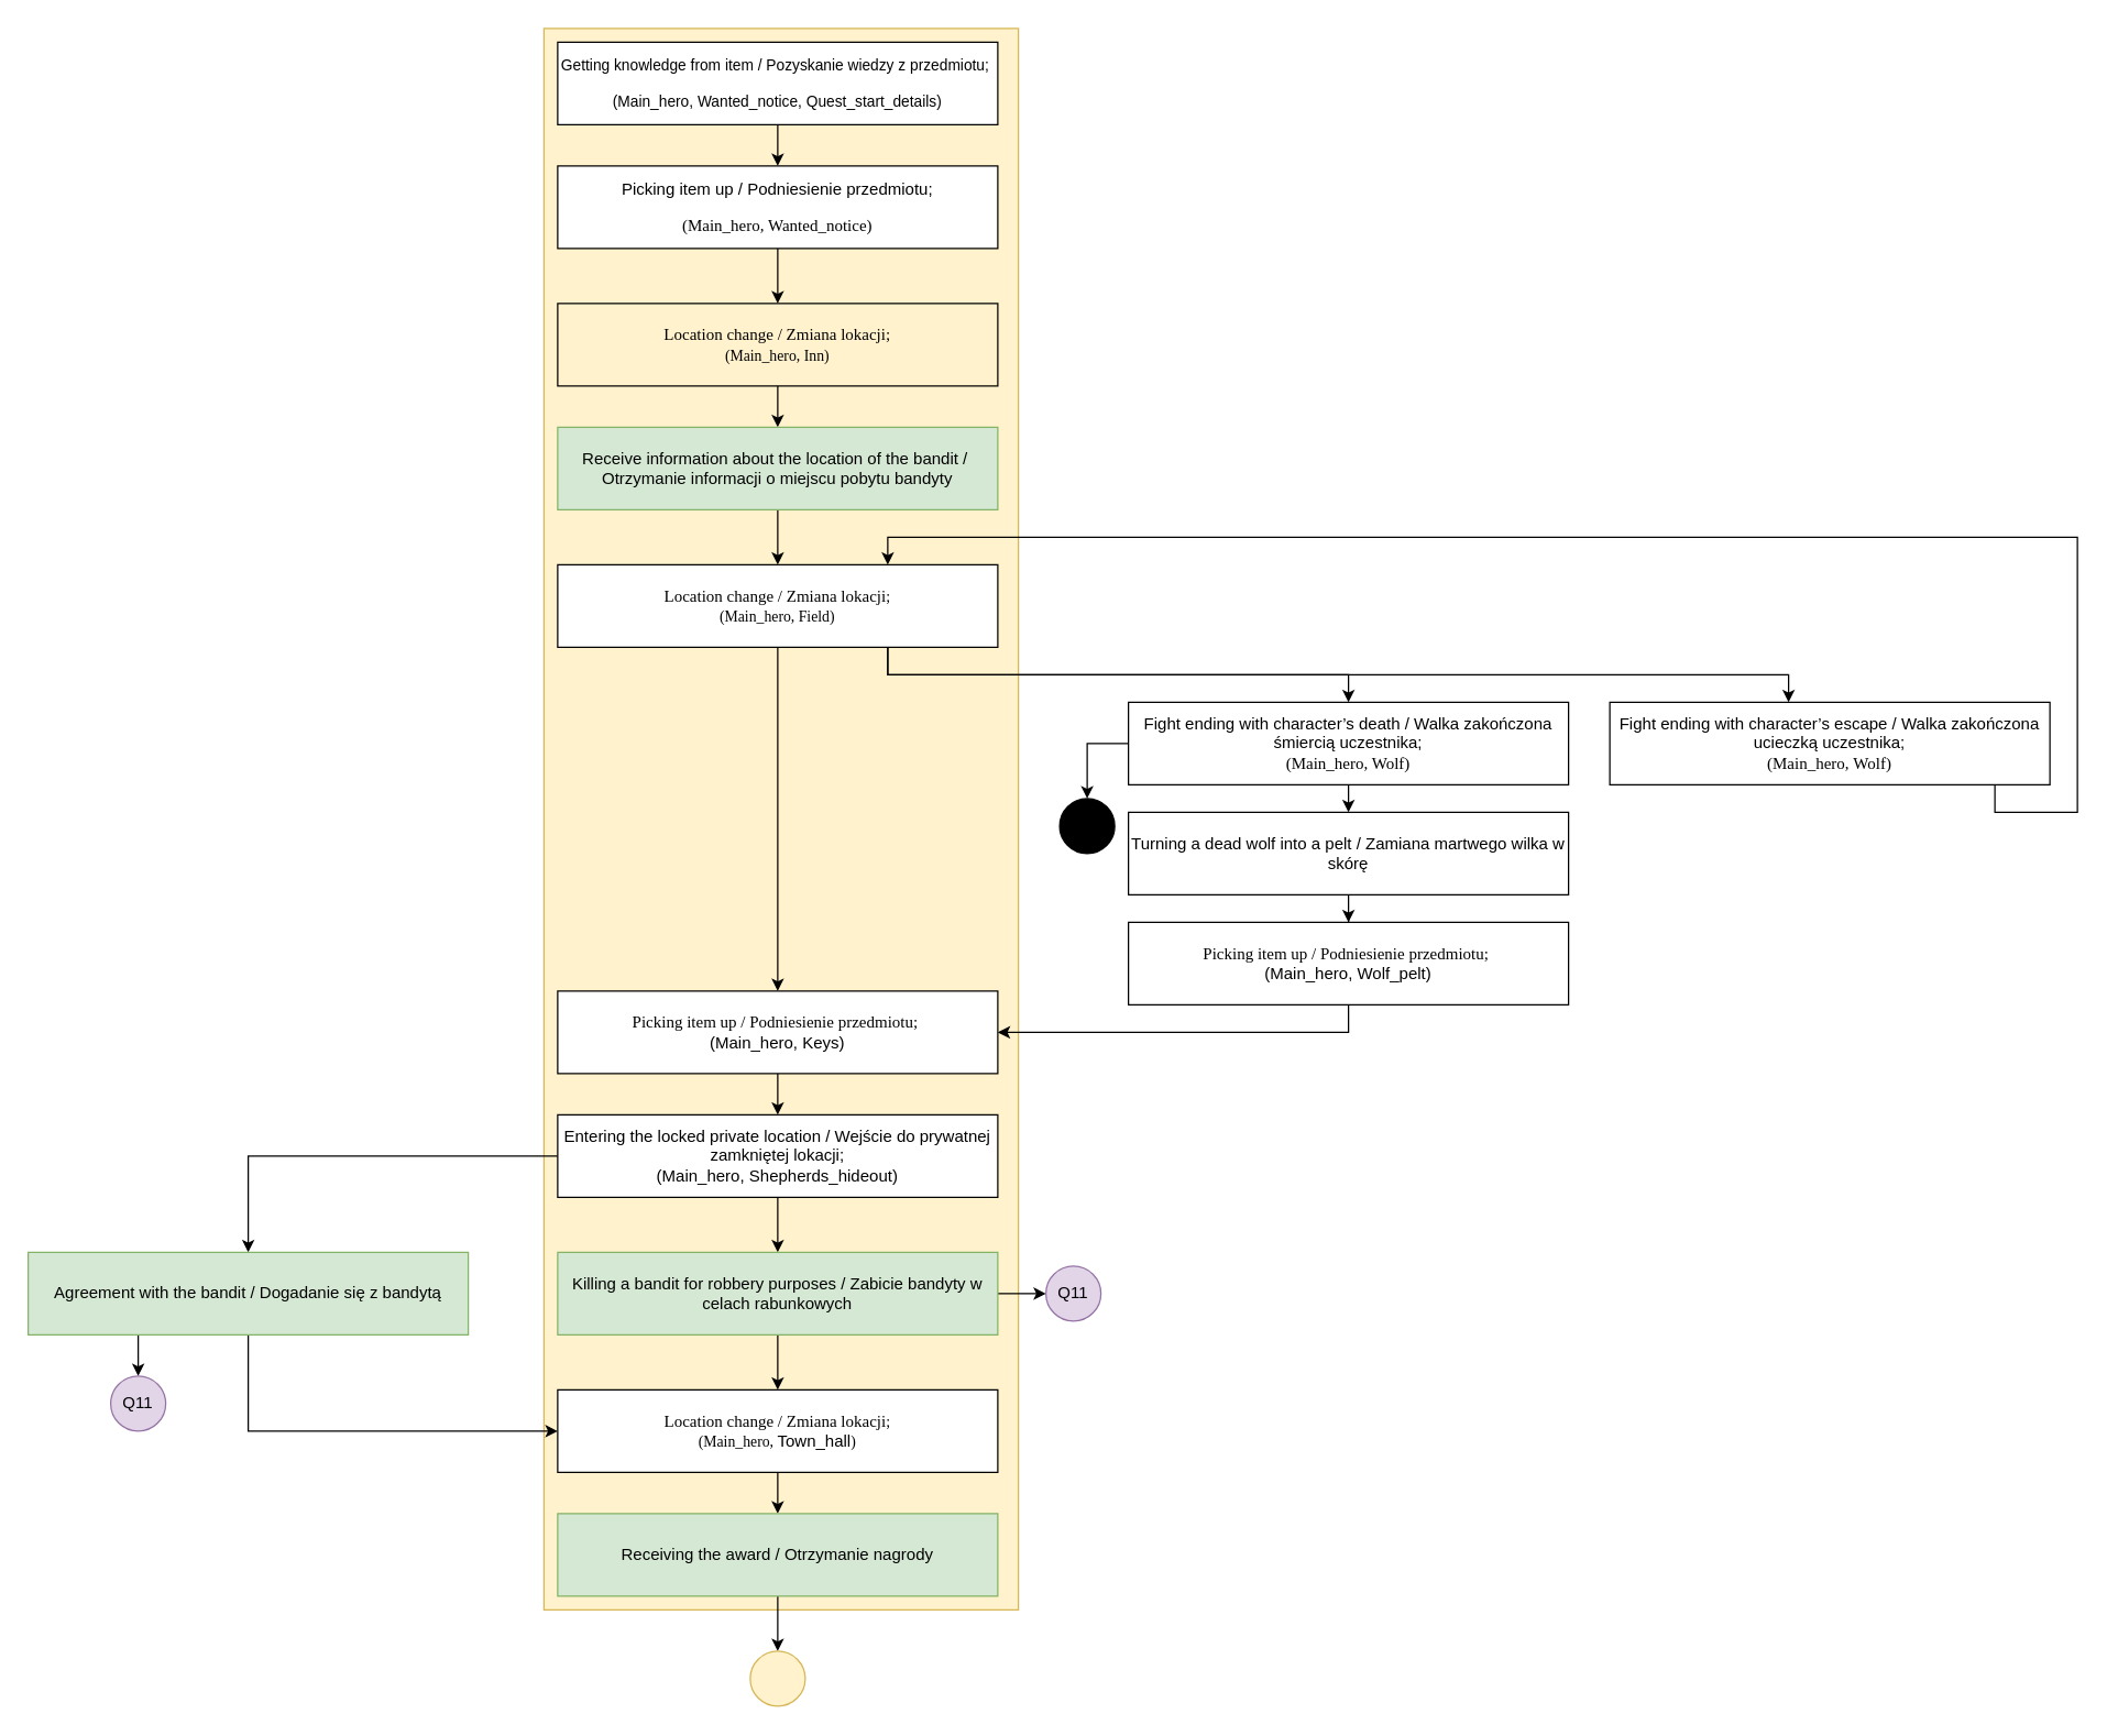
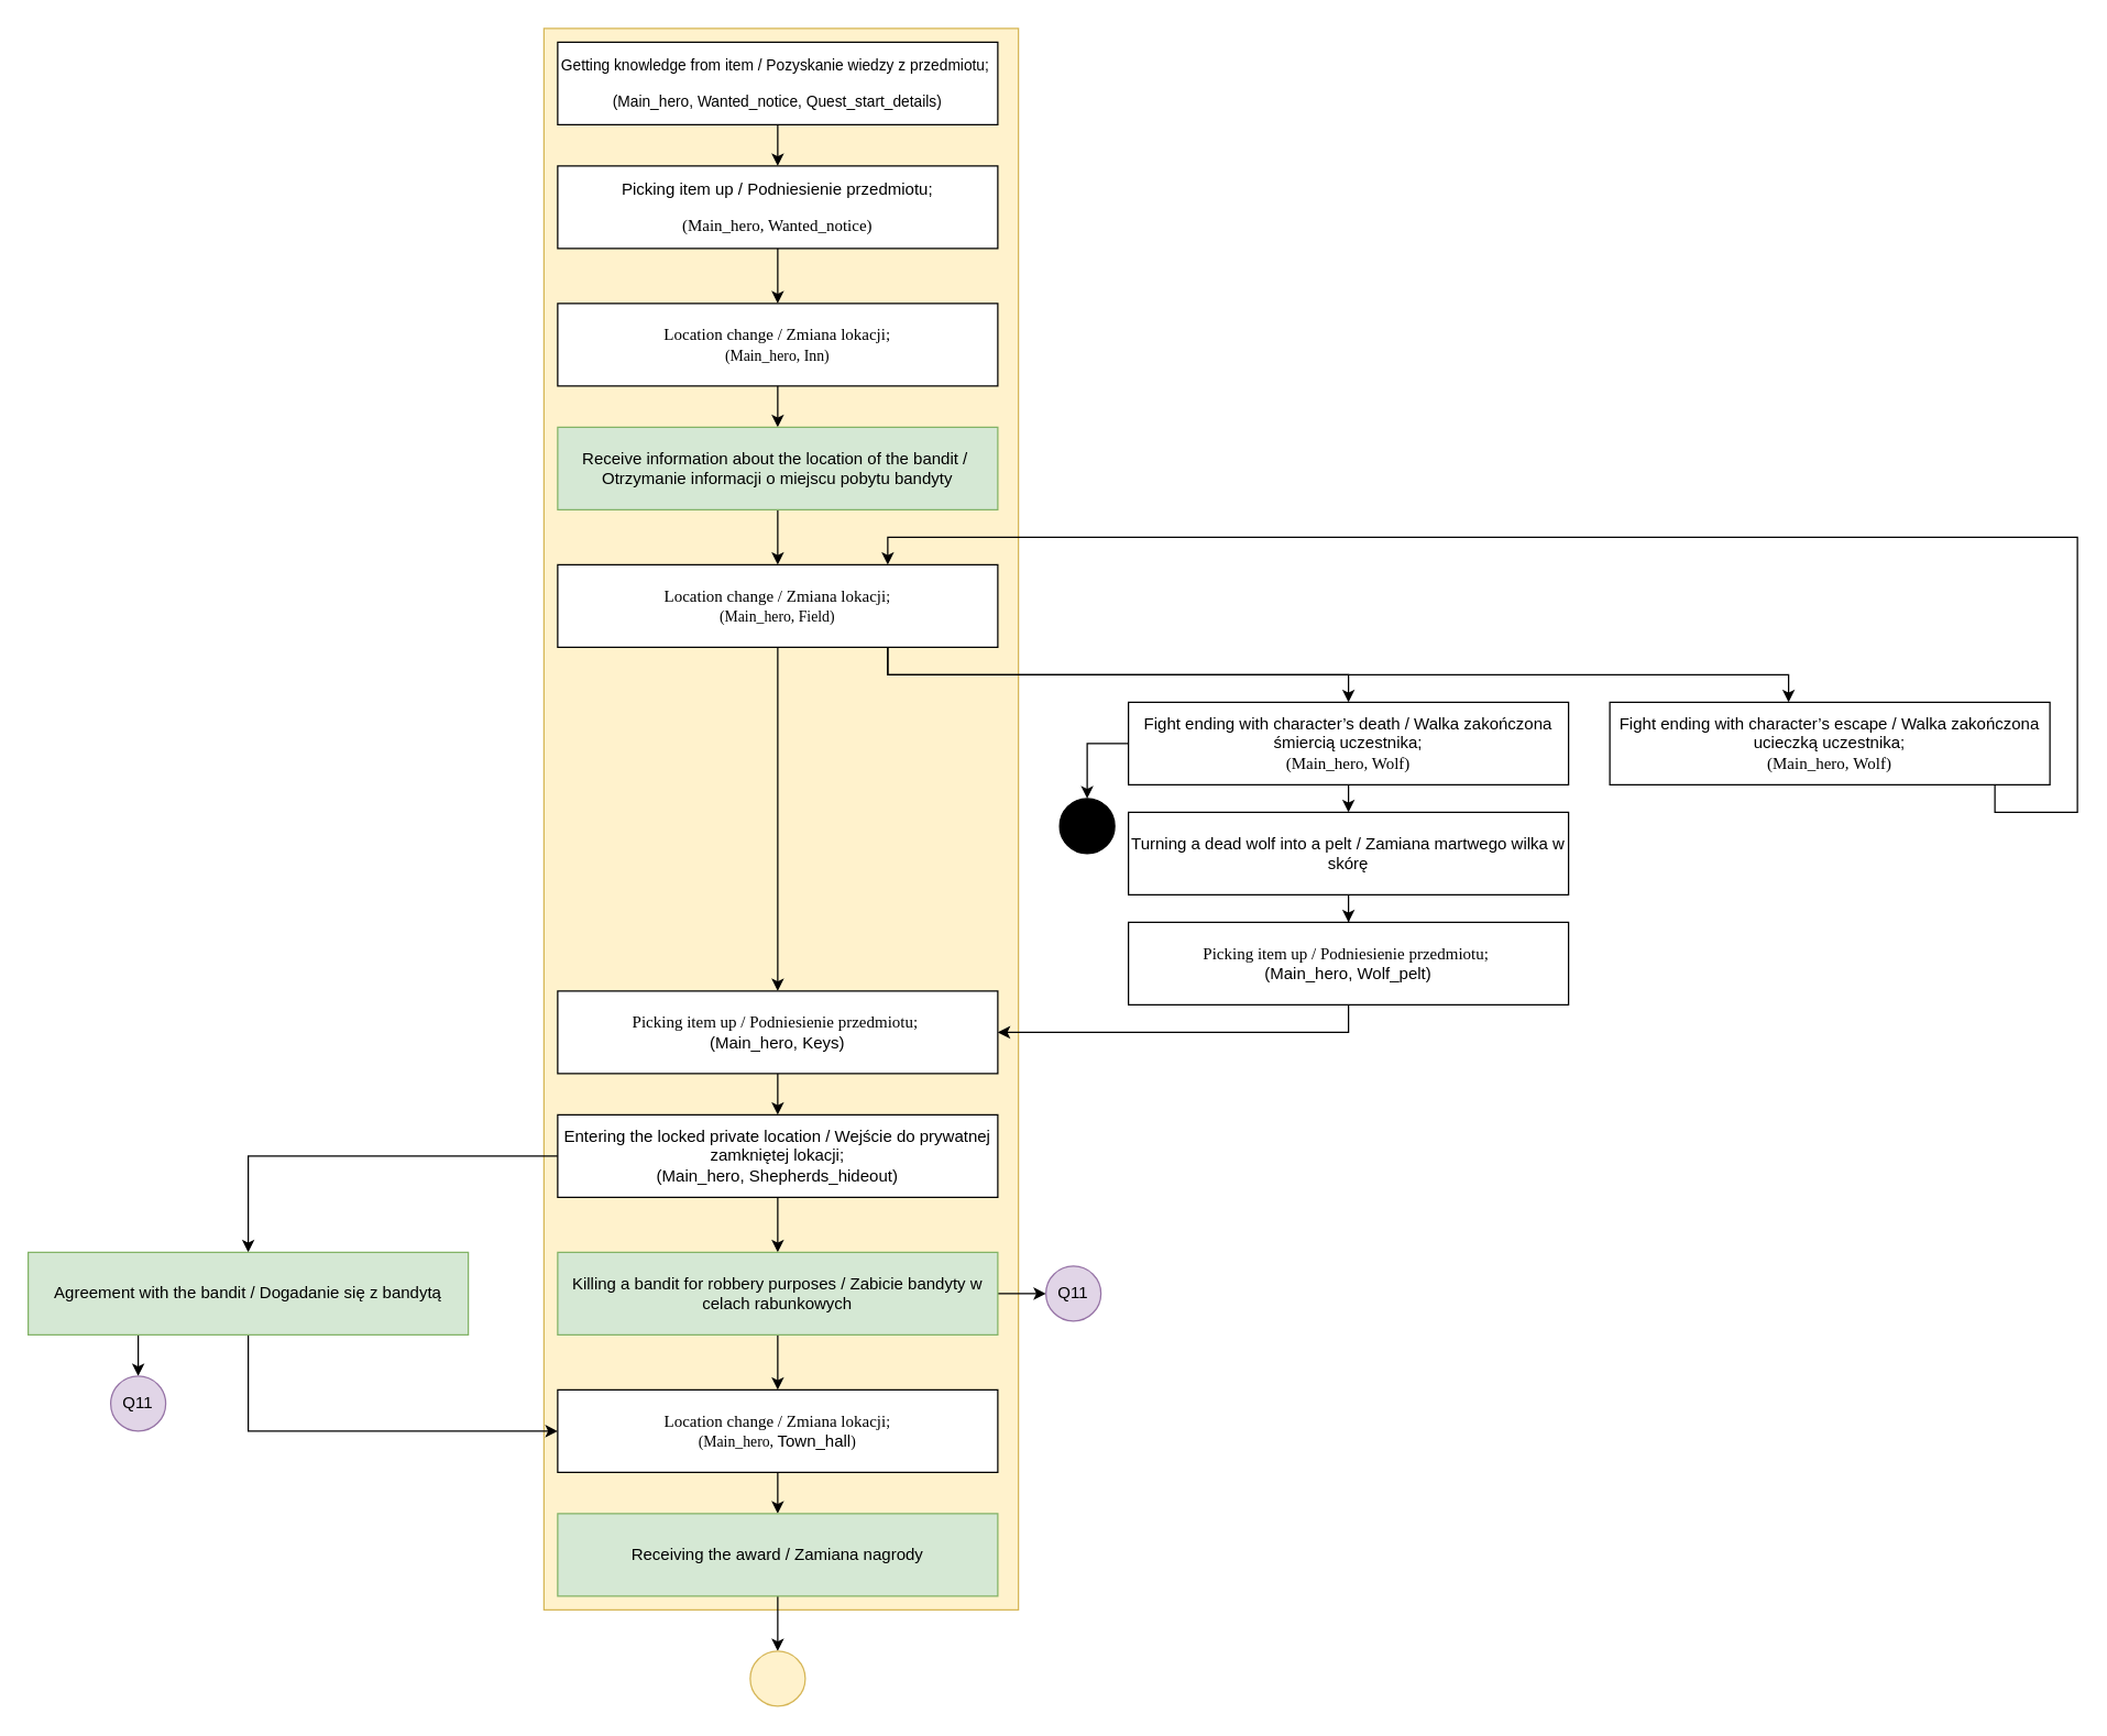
- <mxCell id="6" value="&lt;p style=&quot;line-height: 120%;&quot;&gt;&lt;/p&gt;&lt;div&gt;&lt;font face=&quot;Verdana&quot;&gt;Location change / Zmiana lokacji;&lt;/font&gt;&lt;/div&gt;&lt;div&gt;&lt;font style=&quot;font-size: 11px;&quot; face=&quot;Verdana&quot;&gt;(Main_hero, Inn)&lt;/font&gt;&lt;/div&gt;&lt;p&gt;&lt;/p&gt;&lt;p&gt;&lt;/p&gt;" style="rounded=0;whiteSpace=wrap;html=1;fillColor=#fff2cc;" parent="1" vertex="1"><mxGeometry x="405" y="220" width="320" height="60" as="geometry" /></mxCell>
+ <mxCell id="6" value="&lt;p style=&quot;line-height: 120%;&quot;&gt;&lt;/p&gt;&lt;div&gt;&lt;font face=&quot;Verdana&quot;&gt;Location change / Zmiana lokacji;&lt;/font&gt;&lt;/div&gt;&lt;div&gt;&lt;font style=&quot;font-size: 11px;&quot; face=&quot;Verdana&quot;&gt;(Main_hero, Inn)&lt;/font&gt;&lt;/div&gt;&lt;p&gt;&lt;/p&gt;&lt;p&gt;&lt;/p&gt;" style="rounded=0;whiteSpace=wrap;html=1;" parent="1" vertex="1"><mxGeometry x="405" y="220" width="320" height="60" as="geometry" /></mxCell>
- <mxCell id="34" value="&lt;div&gt;Receiving the award / Otrzymanie nagrody &lt;br&gt;&lt;/div&gt;" style="rounded=0;whiteSpace=wrap;html=1;fillColor=#d5e8d4;strokeColor=#82b366;" parent="1" vertex="1"><mxGeometry x="405" y="1100" width="320" height="60" as="geometry" /></mxCell>
+ <mxCell id="34" value="&lt;div&gt;Receiving the award / Zamiana nagrody &lt;br&gt;&lt;/div&gt;" style="rounded=0;whiteSpace=wrap;html=1;fillColor=#d5e8d4;strokeColor=#82b366;" parent="1" vertex="1"><mxGeometry x="405" y="1100" width="320" height="60" as="geometry" /></mxCell>
